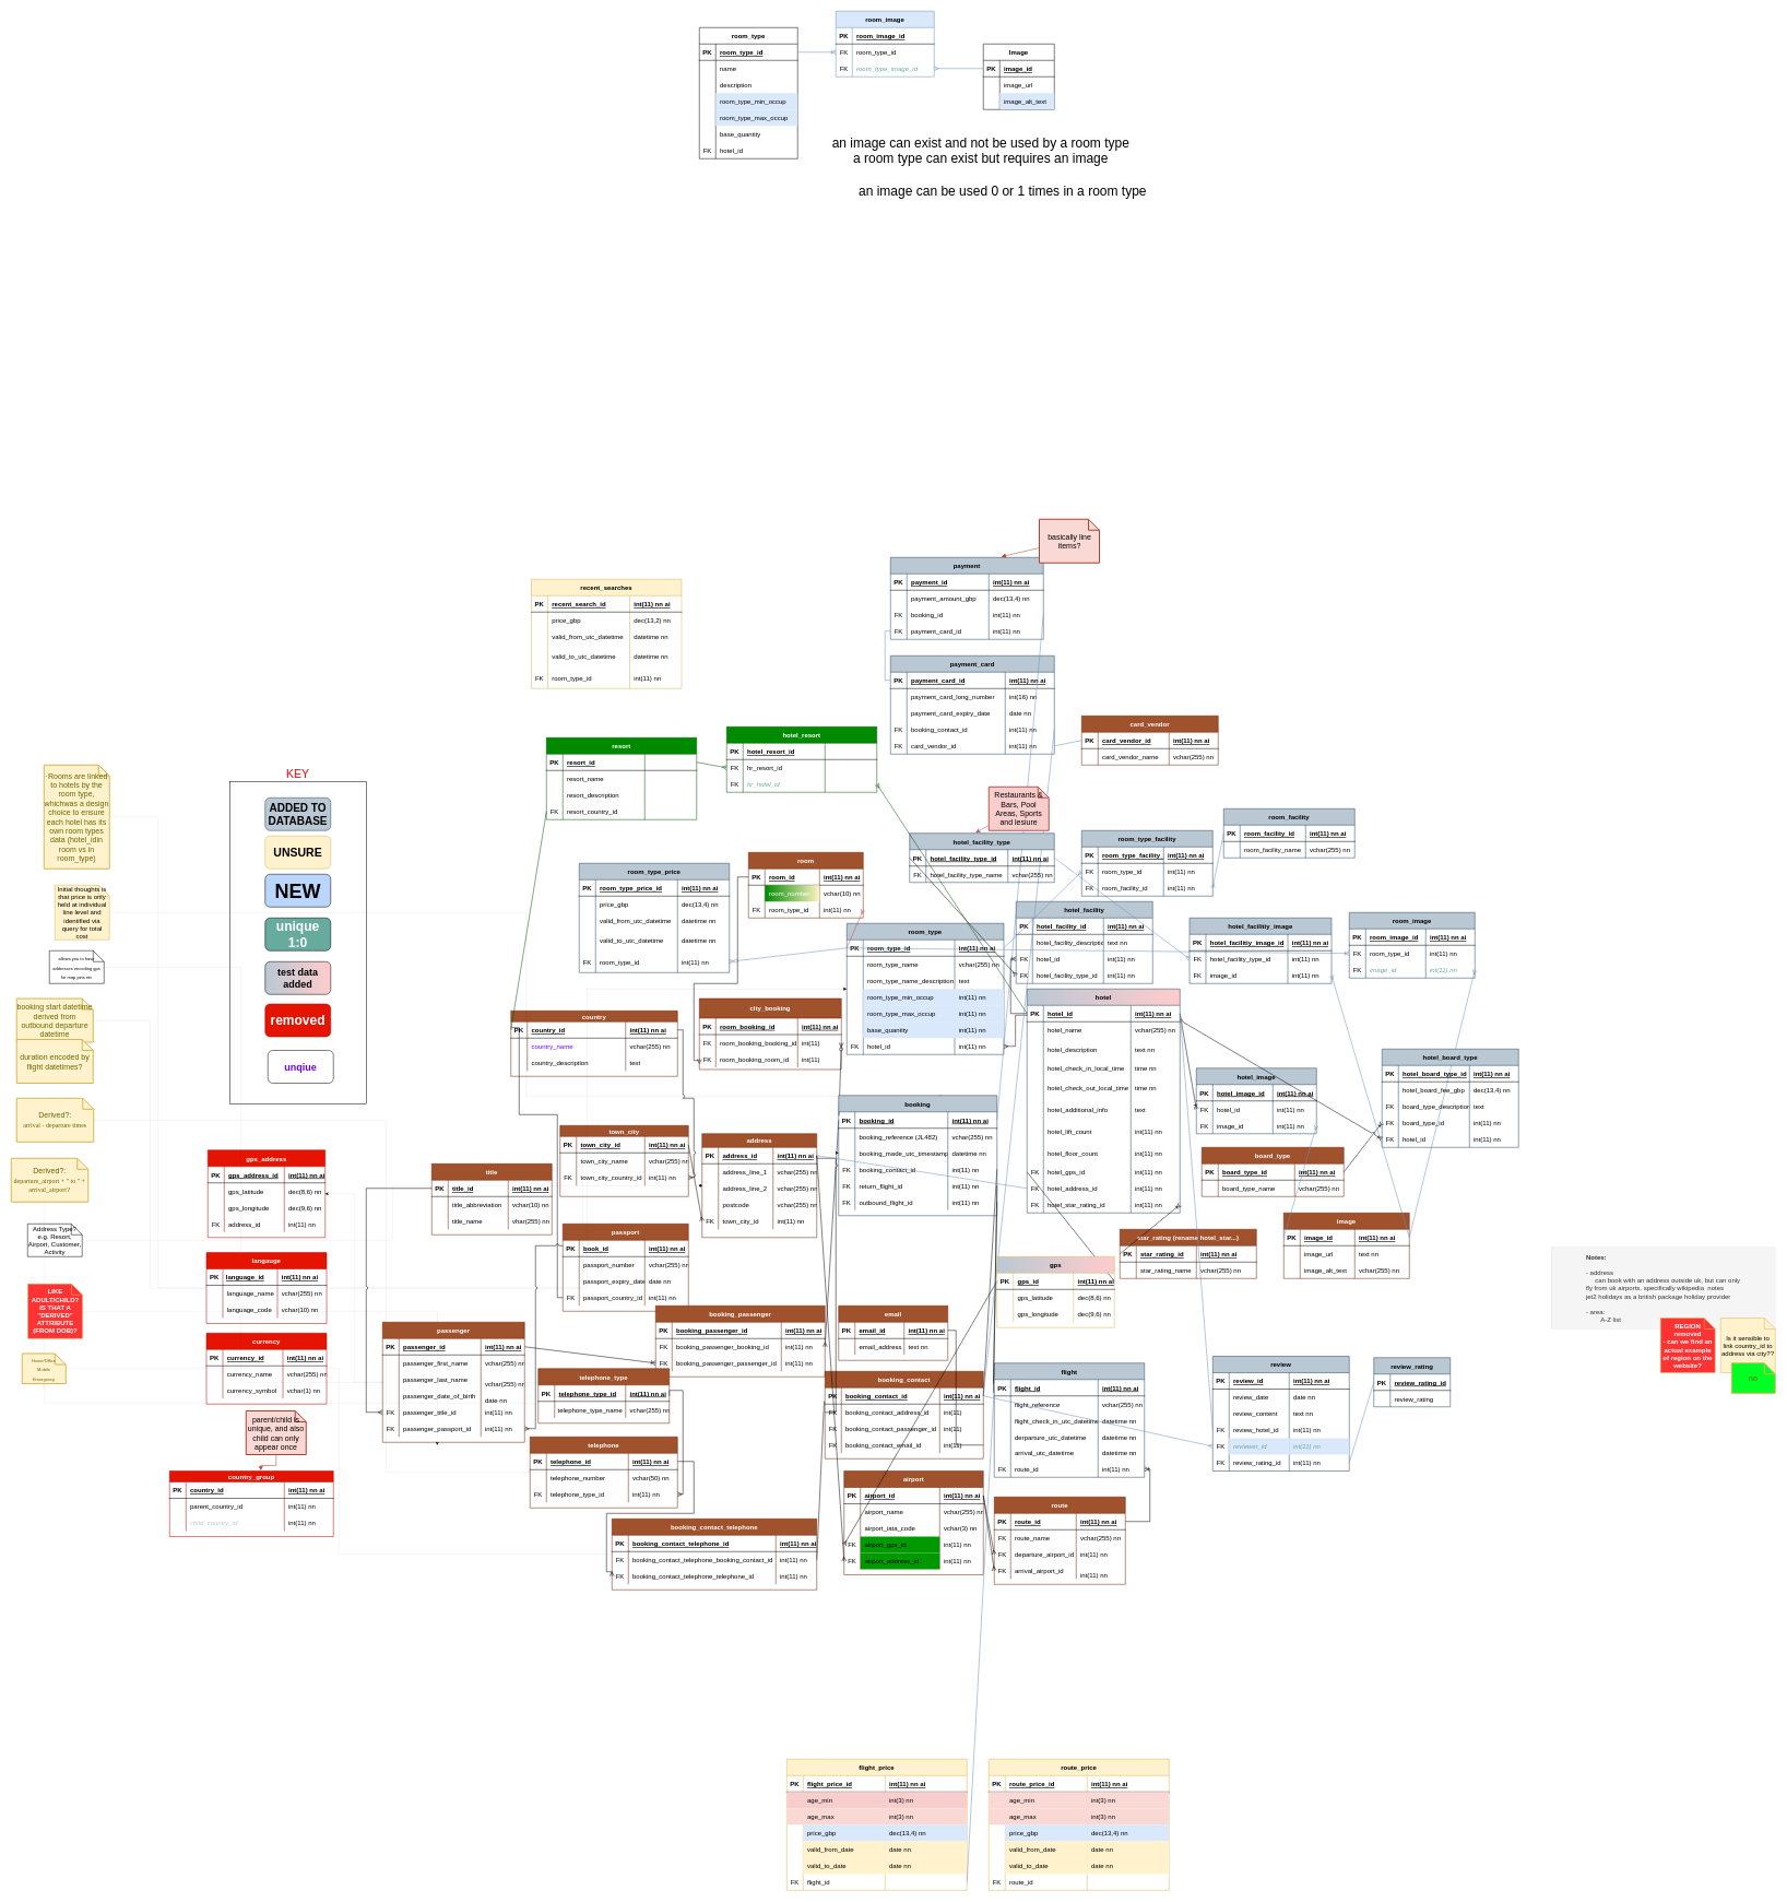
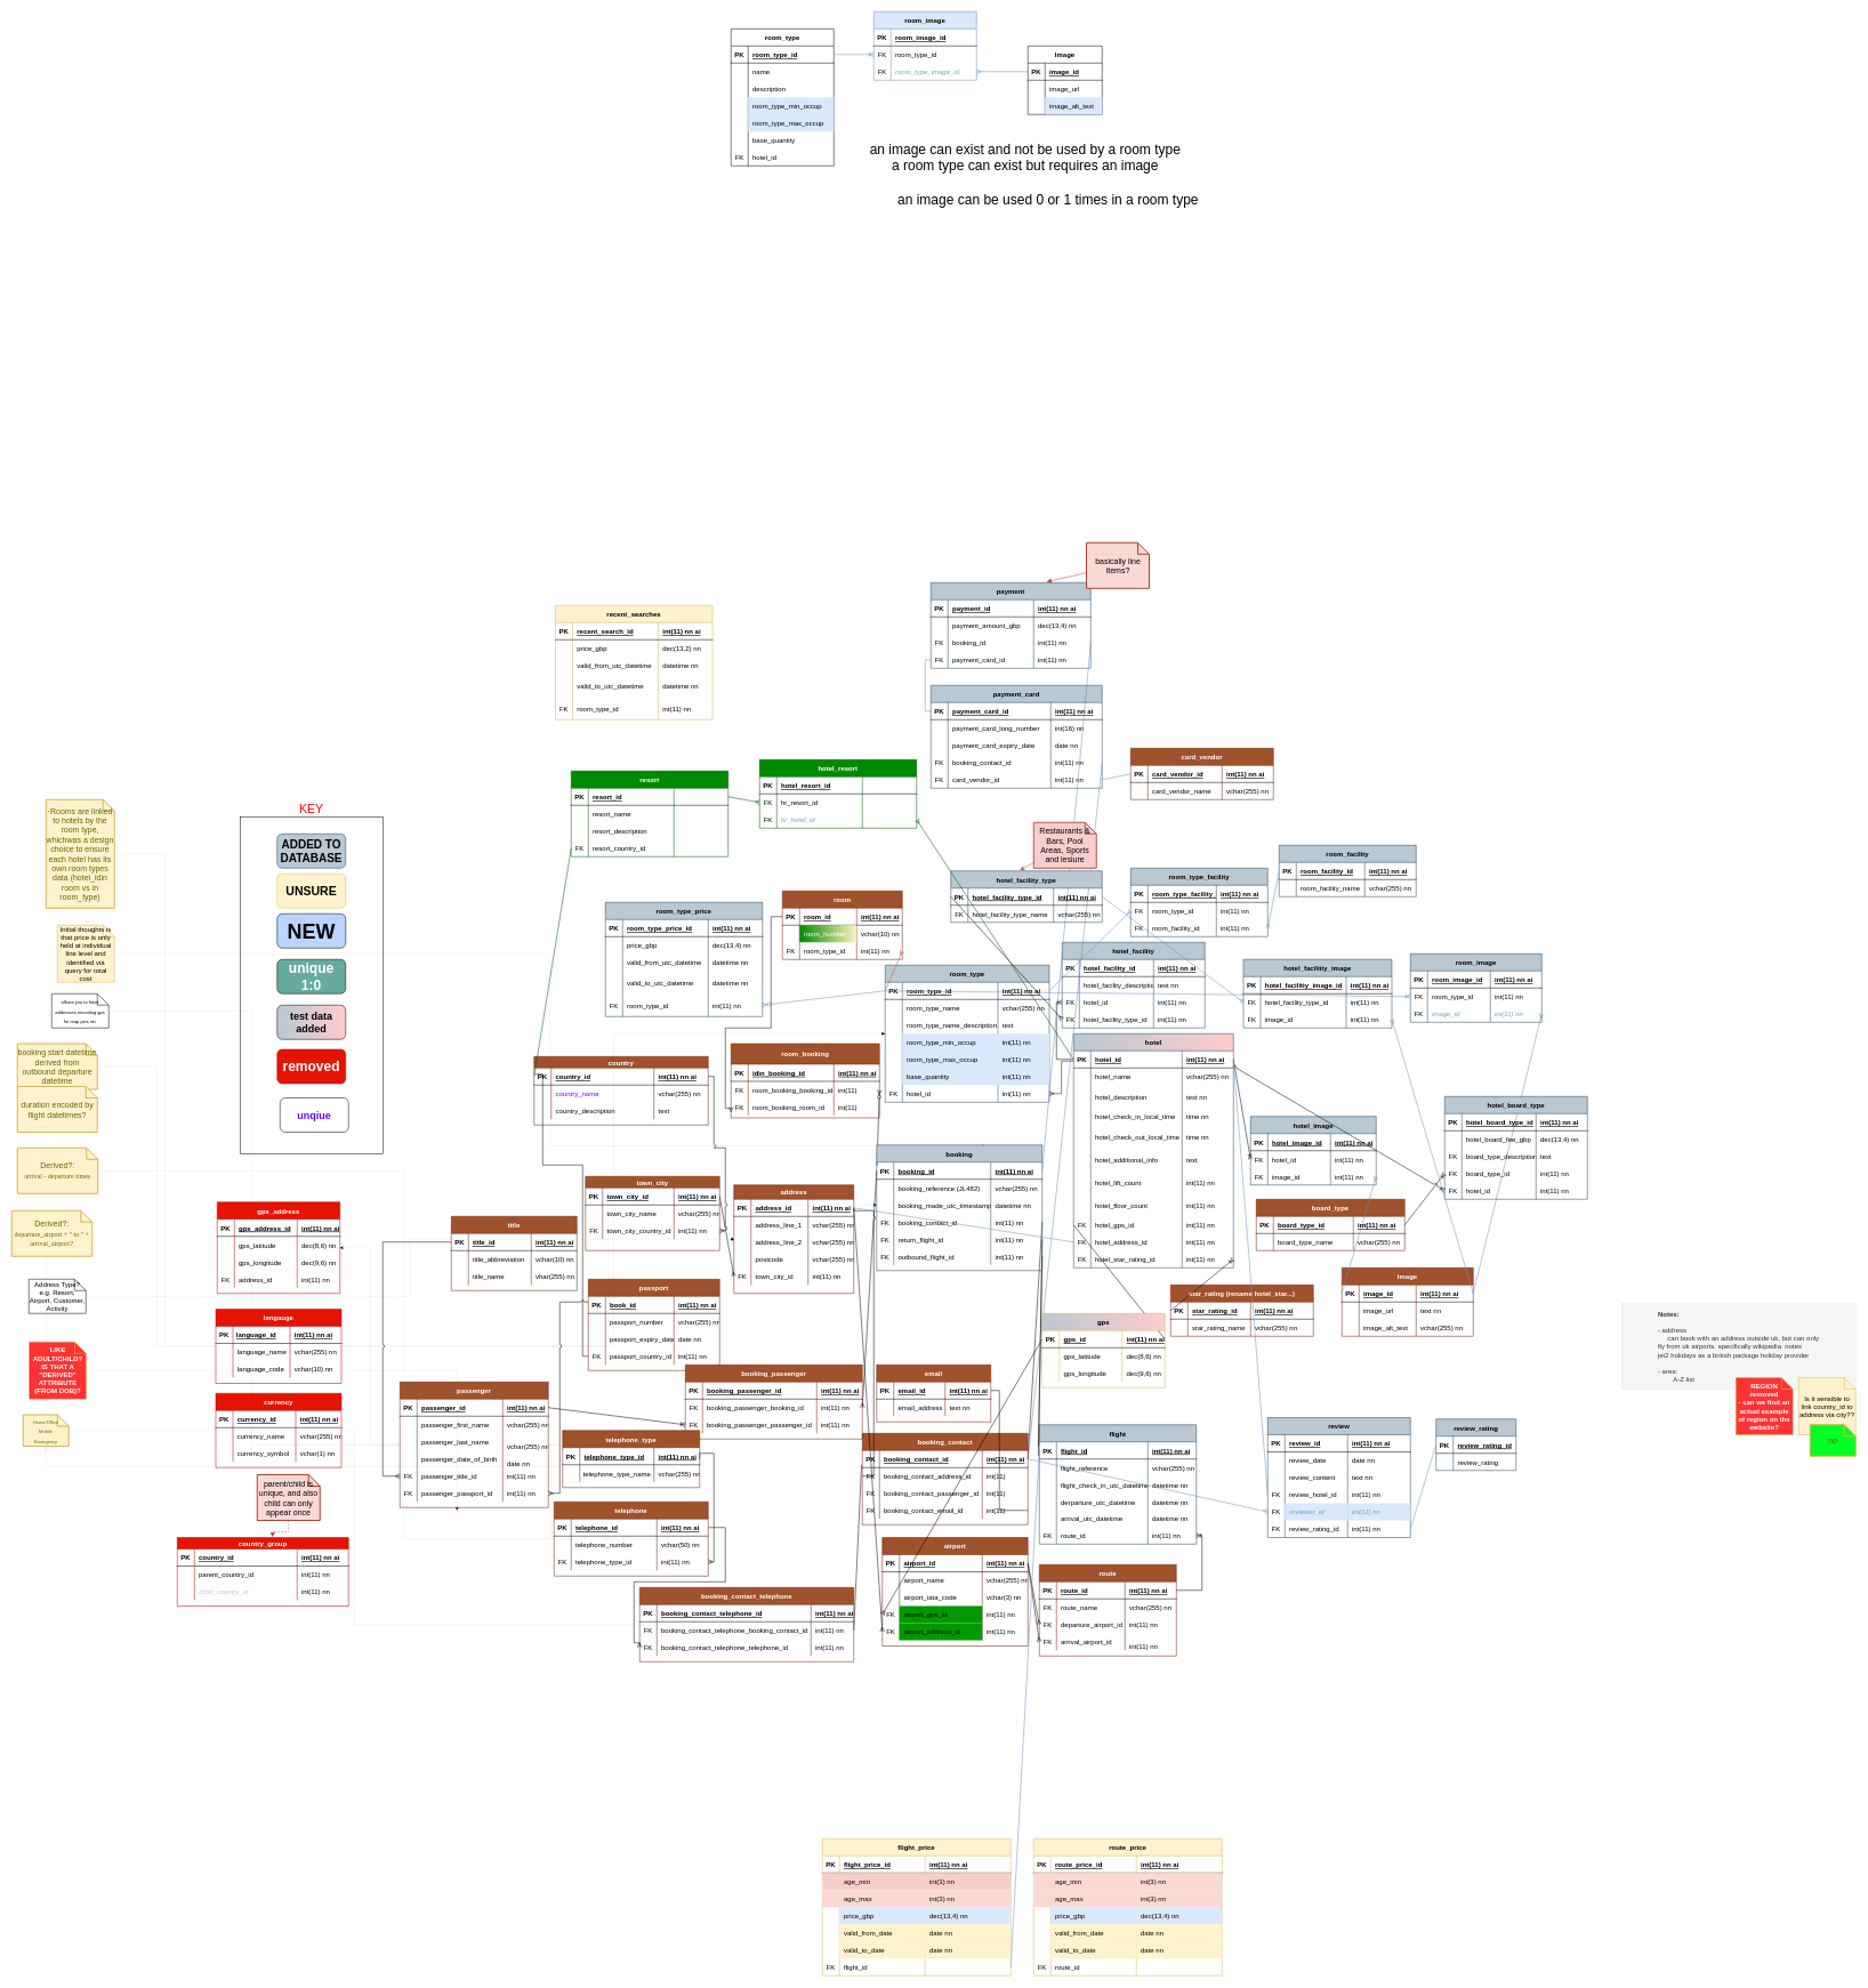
- <mxCell id="379" value="city_booking" style="shape=table;startSize=36;container=1;collapsible=1;childLayout=tableLayout;fixedRows=1;rowLines=0;fontStyle=1;align=center;resizeLast=1;fillColor=#a0522d;strokeColor=#6D1F00;fontColor=#ffffff;" parent="1" vertex="1"><mxGeometry x="1280" y="1827.5" width="260" height="130" as="geometry" /></mxCell>
+ <mxCell id="379" value="room_booking" style="shape=table;startSize=36;container=1;collapsible=1;childLayout=tableLayout;fixedRows=1;rowLines=0;fontStyle=1;align=center;resizeLast=1;fillColor=#a0522d;strokeColor=#6D1F00;fontColor=#ffffff;" parent="1" vertex="1"><mxGeometry x="1280" y="1827.5" width="260" height="130" as="geometry" /></mxCell>
- <mxCell id="382" value="room_booking_id" style="shape=partialRectangle;connectable=0;fillColor=none;top=0;left=0;bottom=0;right=0;align=left;spacingLeft=6;fontStyle=5;overflow=hidden;" parent="380" vertex="1"><mxGeometry x="30" width="150" height="30" as="geometry"><mxRectangle width="150" height="30" as="alternateBounds" /></mxGeometry></mxCell>
+ <mxCell id="382" value="idin_booking_id" style="shape=partialRectangle;connectable=0;fillColor=none;top=0;left=0;bottom=0;right=0;align=left;spacingLeft=6;fontStyle=5;overflow=hidden;" parent="380" vertex="1"><mxGeometry x="30" width="150" height="30" as="geometry"><mxRectangle width="150" height="30" as="alternateBounds" /></mxGeometry></mxCell>
- <mxCell id="838" style="edgeStyle=orthogonalEdgeStyle;rounded=0;orthogonalLoop=1;jettySize=auto;html=1;entryX=0.557;entryY=-0.008;entryDx=0;entryDy=0;entryPerimeter=0;fontSize=18;fontColor=#BAC8D3;fillColor=#fad9d5;strokeColor=#ae4132;" parent="1" source="839" target="825" edge="1"><mxGeometry relative="1" as="geometry" /></mxCell>
+ <mxCell id="838" style="edgeStyle=orthogonalEdgeStyle;rounded=0;orthogonalLoop=1;jettySize=auto;html=1;entryX=0.557;entryY=-0.008;entryDx=0;entryDy=0;entryPerimeter=0;fontSize=18;fontColor=#BAC8D3;fillColor=#fad9d5;strokeColor=#ae4132;dashed=1;" parent="1" source="839" target="825" edge="1"><mxGeometry relative="1" as="geometry" /></mxCell>
